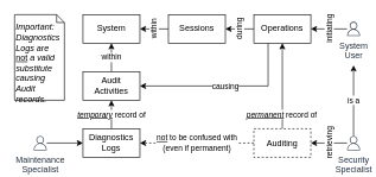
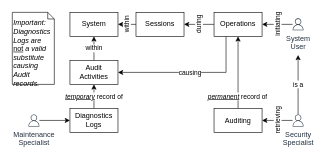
- <mxCell id="11" value="Sessions" style="rounded=0;whiteSpace=wrap;html=1;" vertex="1" parent="1"><mxGeometry x="236" y="20" width="80" height="40" as="geometry" /></mxCell>
+ <mxCell id="11" value="Sessions" style="rounded=0;whiteSpace=wrap;html=1;" vertex="1" parent="1"><mxGeometry x="226" y="20" width="80" height="40" as="geometry" /></mxCell>
- <mxCell id="3" value="&lt;u&gt;not&lt;/u&gt; to be confused with&lt;br&gt;(even if permanent)" style="edgeStyle=orthogonalEdgeStyle;rounded=0;orthogonalLoop=1;jettySize=auto;html=1;entryX=1;entryY=0.5;entryDx=0;entryDy=0;dashed=1;" edge="1" parent="1" source="4" target="6"><mxGeometry relative="1" as="geometry" /></mxCell>
- <mxCell id="4" value="Auditing" style="rounded=0;whiteSpace=wrap;html=1;dashed=1;" vertex="1" parent="1"><mxGeometry x="356" y="180" width="80" height="40" as="geometry" /></mxCell>
+ <mxCell id="4" value="Auditing" style="rounded=0;whiteSpace=wrap;html=1;" vertex="1" parent="1"><mxGeometry x="356" y="180" width="80" height="40" as="geometry" /></mxCell>
